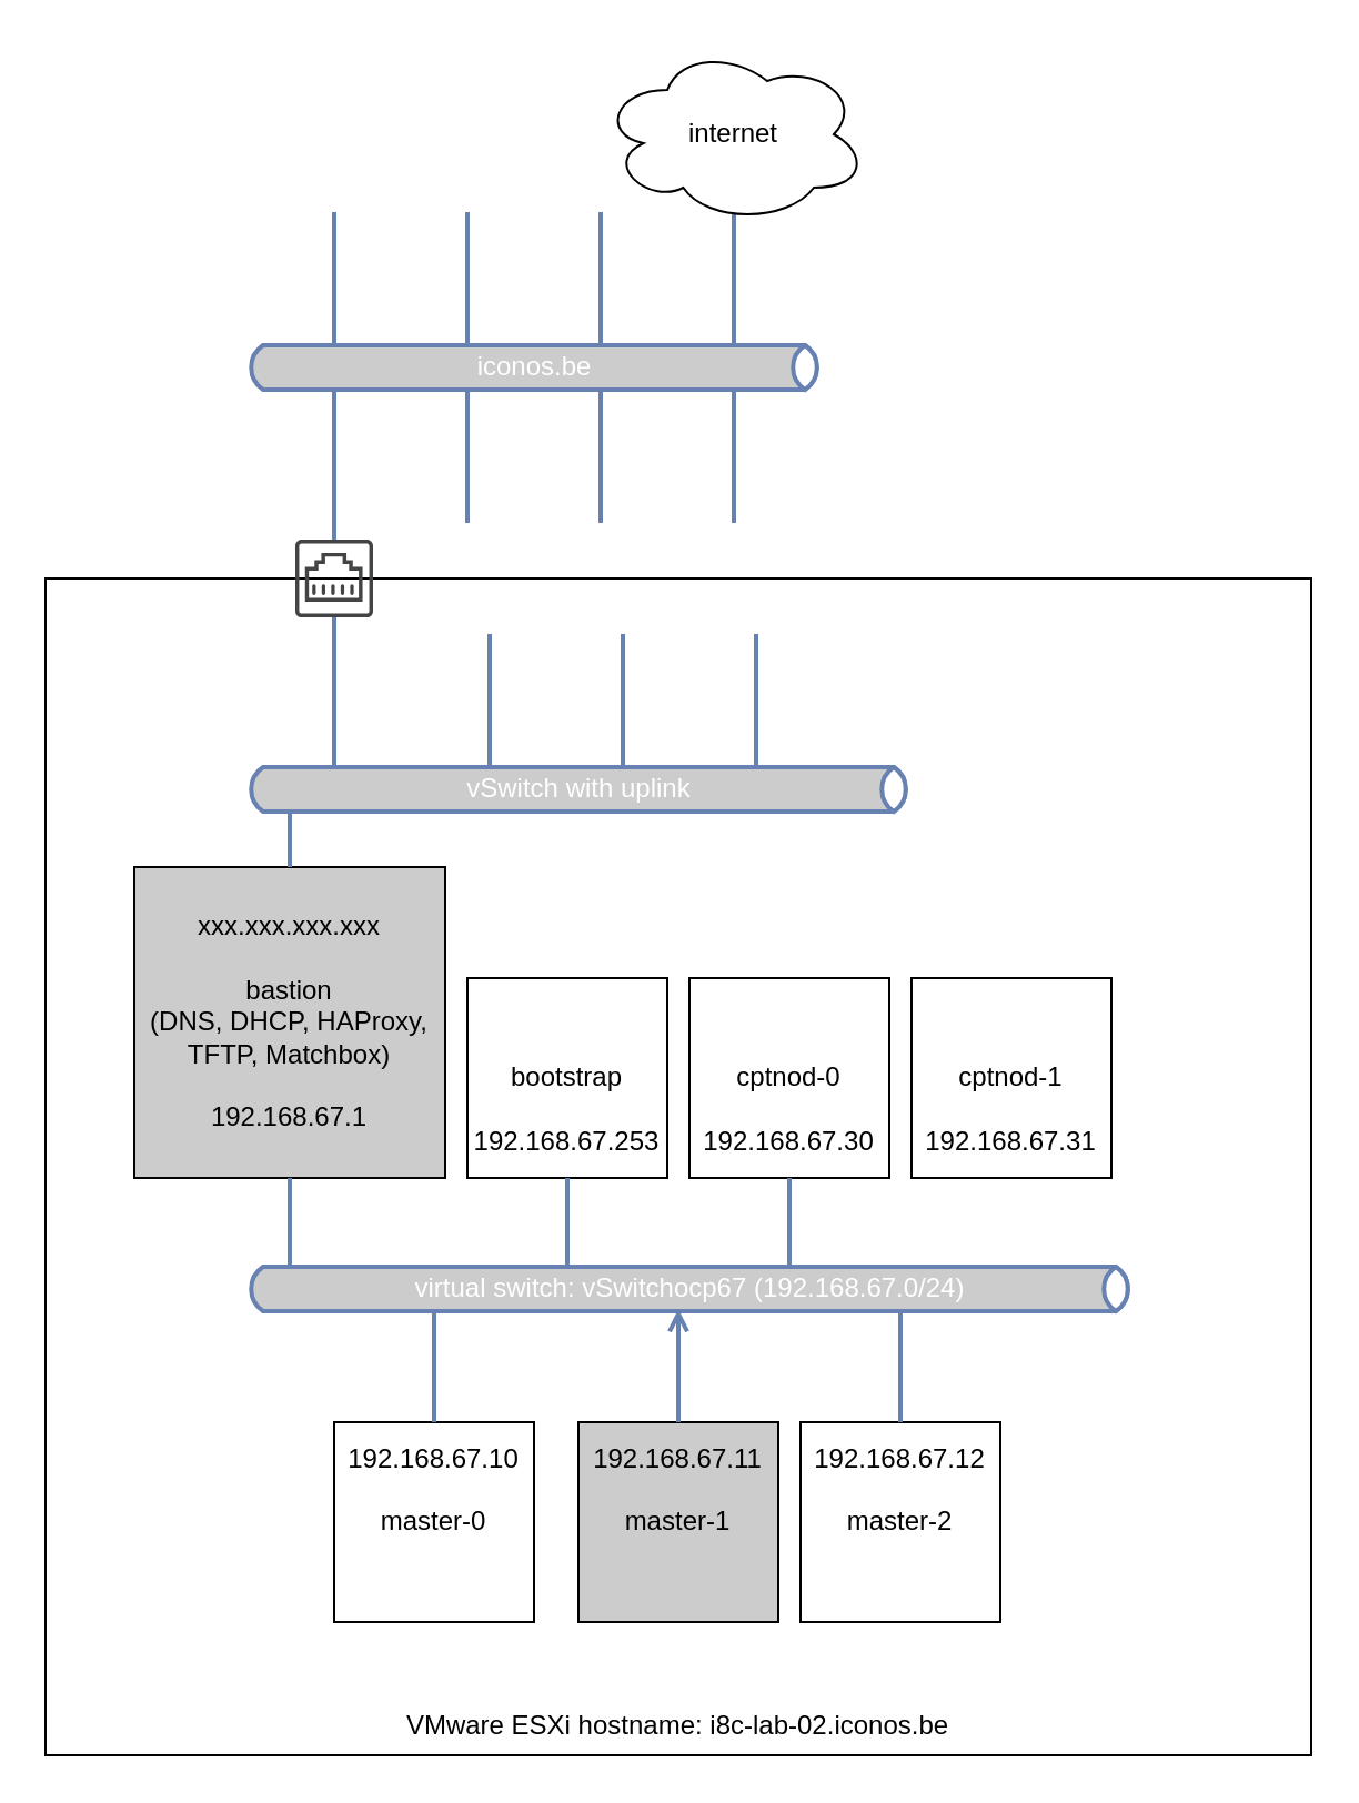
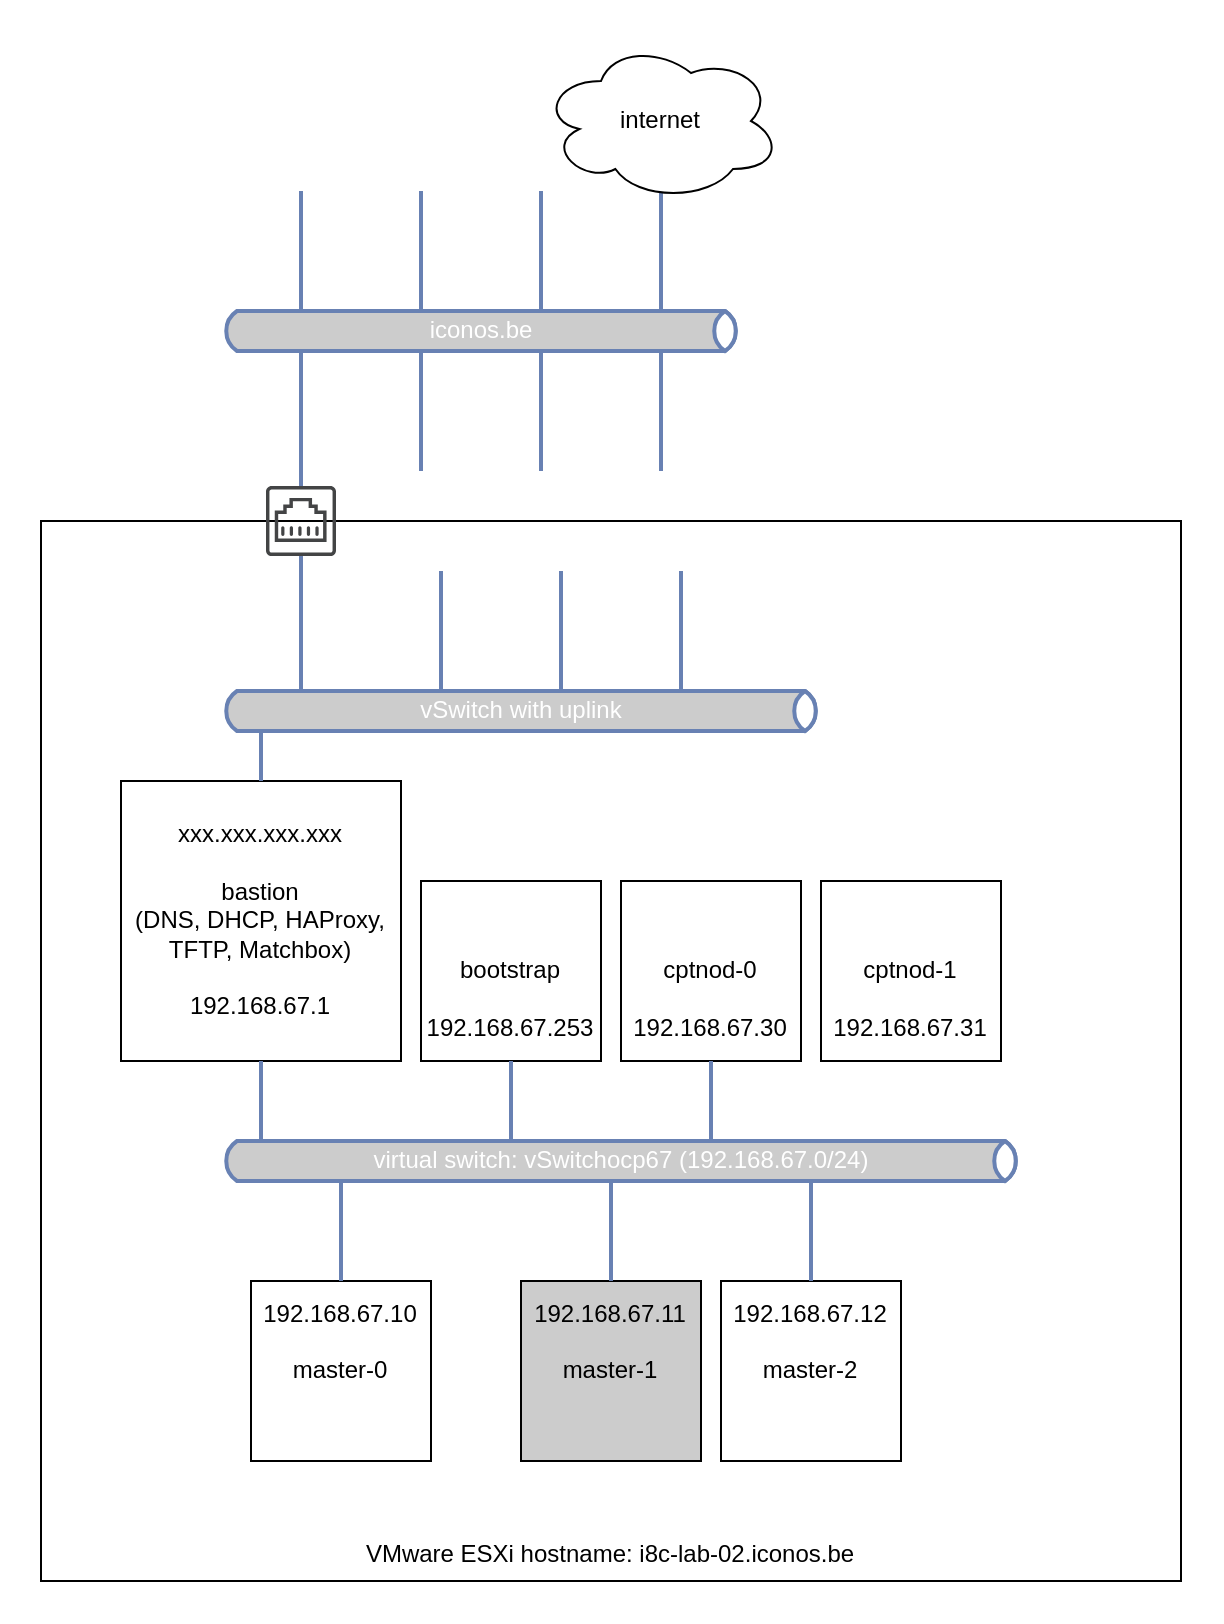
- <mxCell id="3" value="xxx.xxx.xxx.xxx&lt;br&gt;&lt;br&gt;bastion&lt;br&gt;(DNS, DHCP, HAProxy, TFTP, Matchbox)&lt;br&gt;&lt;br&gt;192.168.67.1" style="whiteSpace=wrap;html=1;aspect=fixed;fillColor=#cccccc;" parent="1" vertex="1"><mxGeometry x="60" y="390" width="140" height="140" as="geometry" /></mxCell>
+ <mxCell id="3" value="xxx.xxx.xxx.xxx&lt;br&gt;&lt;br&gt;bastion&lt;br&gt;(DNS, DHCP, HAProxy, TFTP, Matchbox)&lt;br&gt;&lt;br&gt;192.168.67.1" style="whiteSpace=wrap;html=1;aspect=fixed;" parent="1" vertex="1"><mxGeometry x="60" y="390" width="140" height="140" as="geometry" /></mxCell>
- <mxCell id="22" value="" style="strokeColor=#6881B3;edgeStyle=none;rounded=0;endArrow=open;html=1;strokeWidth=2;exitX=0.5;exitY=0;exitDx=0;exitDy=0;" parent="1" source="13" target="17" edge="1"><mxGeometry relative="1" as="geometry"><mxPoint x="260" y="650" as="sourcePoint" /></mxGeometry></mxCell>
+ <mxCell id="22" value="" style="strokeColor=#6881B3;edgeStyle=none;rounded=0;endArrow=none;html=1;strokeWidth=2;exitX=0.5;exitY=0;exitDx=0;exitDy=0;" parent="1" source="13" target="17" edge="1"><mxGeometry relative="1" as="geometry"><mxPoint x="260" y="650" as="sourcePoint" /></mxGeometry></mxCell>
- <mxCell id="14" value="192.168.67.10&lt;br&gt;&lt;br&gt;master-0&lt;br&gt;&lt;br&gt;&lt;br&gt;" style="whiteSpace=wrap;html=1;aspect=fixed;direction=south;" parent="1" vertex="1"><mxGeometry x="150" y="640" width="90" height="90" as="geometry" /></mxCell>
+ <mxCell id="14" value="192.168.67.10&lt;br&gt;&lt;br&gt;master-0&lt;br&gt;&lt;br&gt;&lt;br&gt;" style="whiteSpace=wrap;html=1;aspect=fixed;direction=south;" parent="1" vertex="1"><mxGeometry x="125" y="640" width="90" height="90" as="geometry" /></mxCell>
